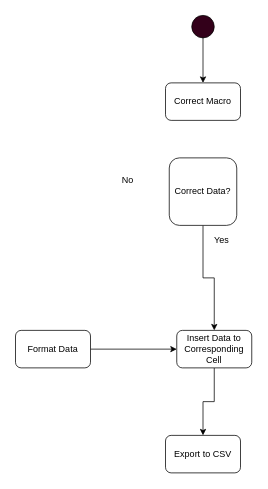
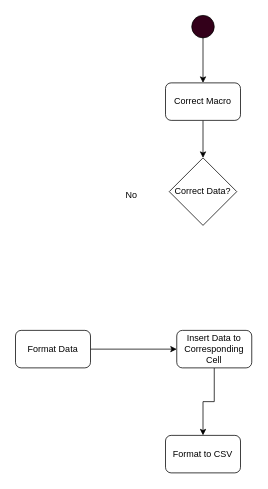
+ <mxCell id="4" style="edgeStyle=orthogonalEdgeStyle;rounded=0;orthogonalLoop=1;jettySize=auto;html=1;entryX=0.5;entryY=0;entryDx=0;entryDy=0;" edge="1" parent="1" source="5" target="10"><mxGeometry relative="1" as="geometry" /></mxCell>
- <mxCell id="12" value="No" style="text;html=1;strokeColor=none;fillColor=none;align=center;verticalAlign=middle;whiteSpace=wrap;rounded=0;shadow=0;" vertex="1" parent="1"><mxGeometry x="150" y="230" width="40" height="20" as="geometry" /></mxCell>
+ <mxCell id="12" value="No" style="text;html=1;strokeColor=none;fillColor=none;align=center;verticalAlign=middle;whiteSpace=wrap;rounded=0;shadow=0;" vertex="1" parent="1"><mxGeometry x="155" y="250" width="40" height="20" as="geometry" /></mxCell>
- <mxCell id="10" value="Correct Data?" style="whiteSpace=wrap;html=1;shadow=0;fillColor=#FFFFFF;rounded=1;" vertex="1" parent="1"><mxGeometry x="225" y="210" width="90" height="90" as="geometry" /></mxCell>
+ <mxCell id="10" value="Correct Data?" style="rhombus;whiteSpace=wrap;html=1;shadow=0;fillColor=#FFFFFF;" vertex="1" parent="1"><mxGeometry x="225" y="210" width="90" height="90" as="geometry" /></mxCell>
- <mxCell id="11" value="Yes" style="text;html=1;strokeColor=none;fillColor=none;align=center;verticalAlign=middle;whiteSpace=wrap;rounded=0;shadow=0;" vertex="1" parent="1"><mxGeometry x="275" y="310" width="40" height="20" as="geometry" /></mxCell>
- <mxCell id="9" style="edgeStyle=orthogonalEdgeStyle;rounded=0;orthogonalLoop=1;jettySize=auto;html=1;entryX=0.5;entryY=0;entryDx=0;entryDy=0;" edge="1" parent="1" source="10" target="14"><mxGeometry relative="1" as="geometry" /></mxCell>
- <mxCell id="8" value="Export to CSV" style="rounded=1;whiteSpace=wrap;html=1;shadow=0;fillColor=#FFFFFF;" vertex="1" parent="1"><mxGeometry x="220" y="580" width="100" height="50" as="geometry" /></mxCell>
+ <mxCell id="8" value="Format to CSV" style="rounded=1;whiteSpace=wrap;html=1;shadow=0;fillColor=#FFFFFF;" vertex="1" parent="1"><mxGeometry x="220" y="580" width="100" height="50" as="geometry" /></mxCell>
